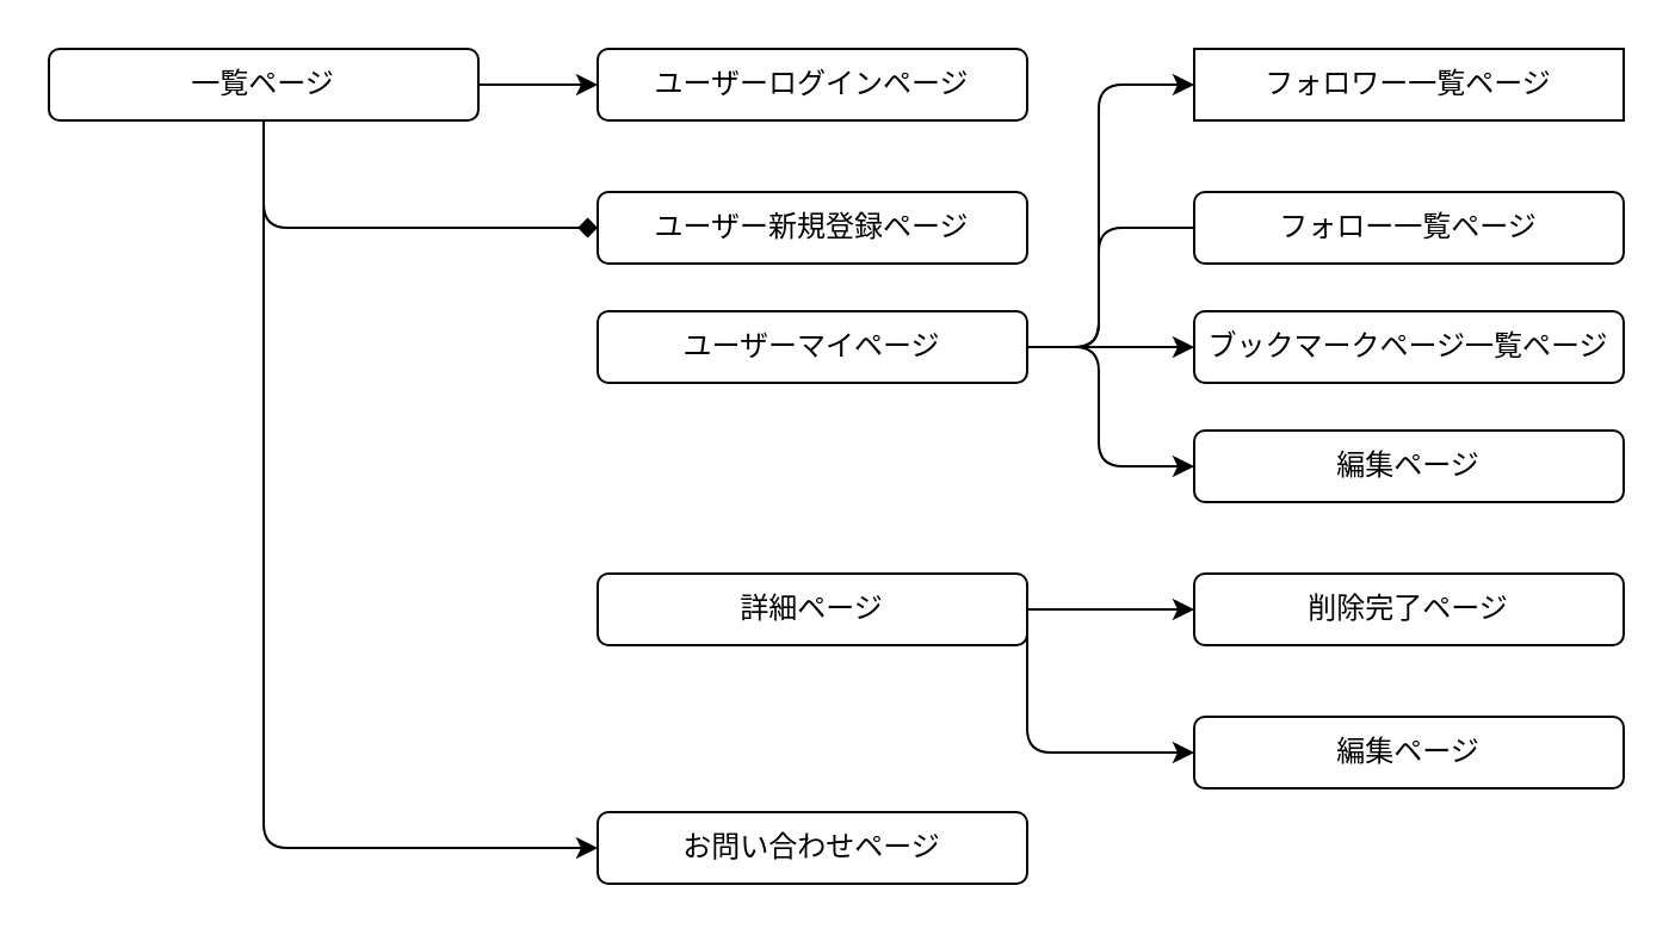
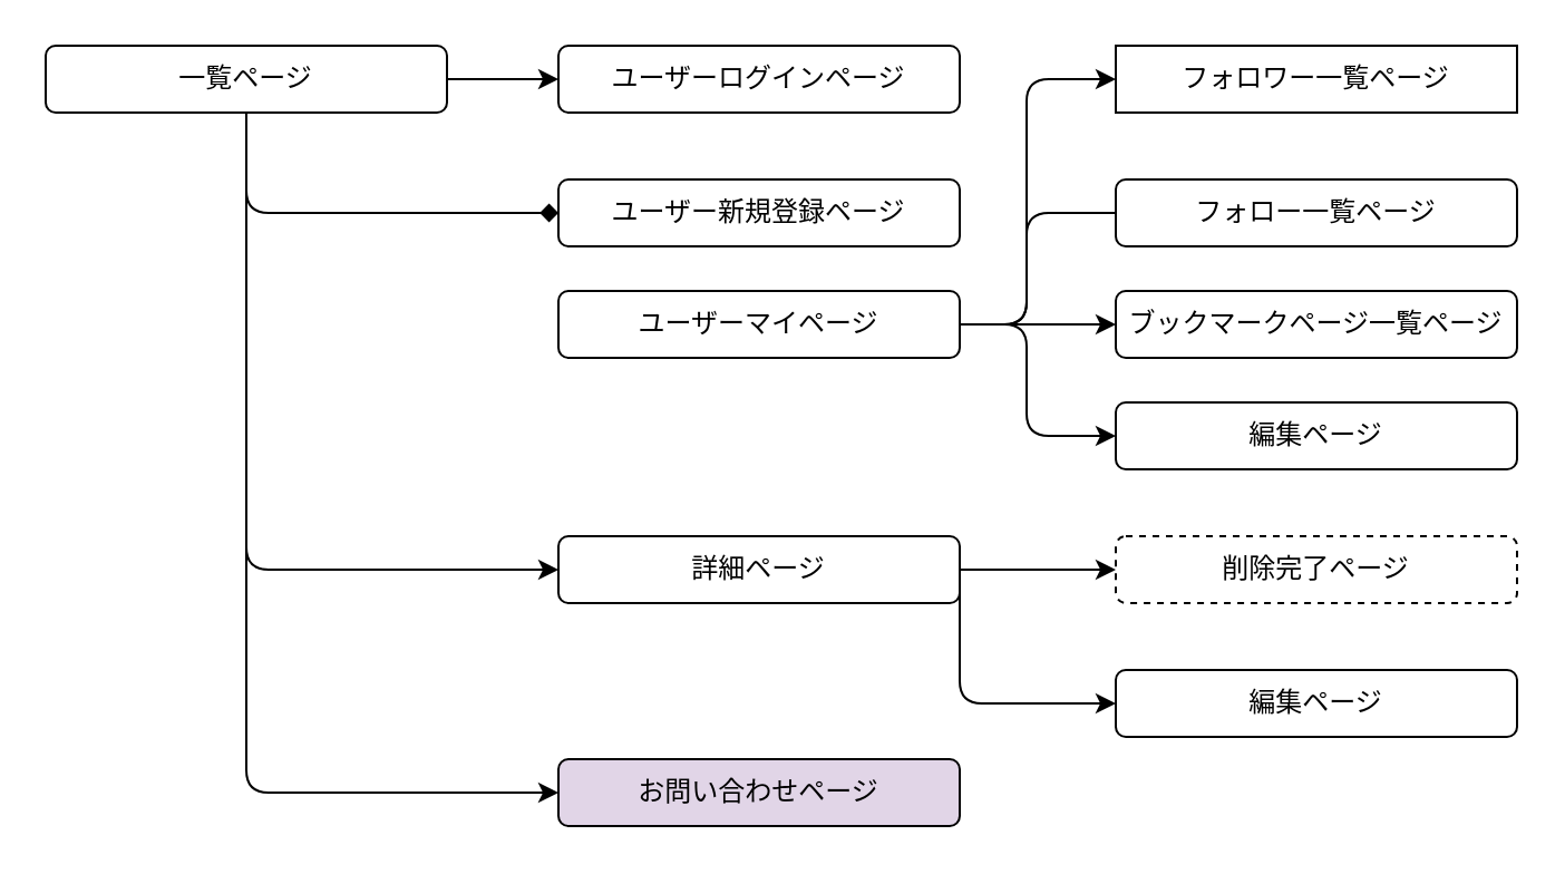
+ <mxCell id="5" style="edgeStyle=none;html=1;exitX=0.5;exitY=1;exitDx=0;exitDy=0;entryX=0;entryY=0.5;entryDx=0;entryDy=0;" edge="1" parent="1" source="6" target="16"><mxGeometry relative="1" as="geometry"><Array as="points"><mxPoint x="110" y="255" /></Array></mxGeometry></mxCell>
- <mxCell id="21" value="削除完了ページ" style="rounded=1;whiteSpace=wrap;html=1;" vertex="1" parent="1"><mxGeometry x="500" y="240" width="180" height="30" as="geometry" /></mxCell>
+ <mxCell id="21" value="削除完了ページ" style="rounded=1;whiteSpace=wrap;html=1;dashed=1;" vertex="1" parent="1"><mxGeometry x="500" y="240" width="180" height="30" as="geometry" /></mxCell>
- <mxCell id="23" value="お問い合わせページ" style="rounded=1;whiteSpace=wrap;html=1;" vertex="1" parent="1"><mxGeometry x="250" y="340" width="180" height="30" as="geometry" /></mxCell>
+ <mxCell id="23" value="お問い合わせページ" style="rounded=1;whiteSpace=wrap;html=1;fillColor=#e1d5e7;" vertex="1" parent="1"><mxGeometry x="250" y="340" width="180" height="30" as="geometry" /></mxCell>
